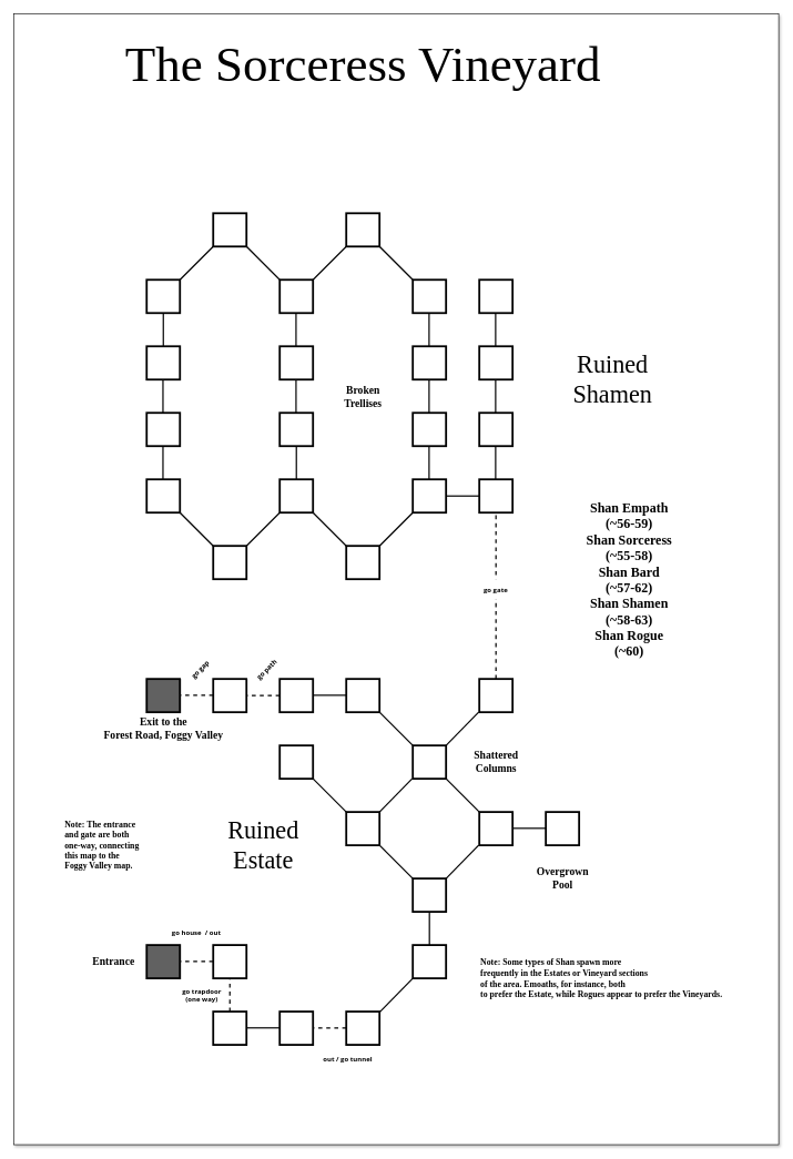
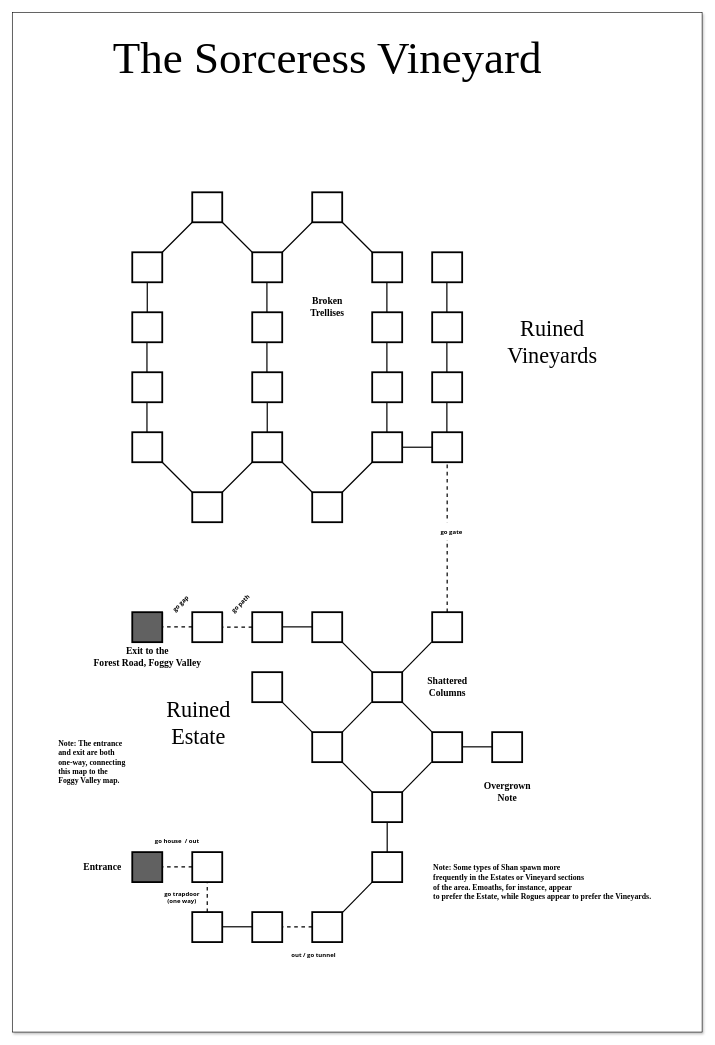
- <mxCell id="82" value="Ruined&lt;br&gt;Shamen" style="text;html=1;resizable=0;autosize=1;align=center;verticalAlign=middle;points=[];fillColor=none;strokeColor=none;rounded=0;shadow=1;sketch=0;fontFamily=Amarante;fontSource=https%3A%2F%2Ffonts.googleapis.com%2Fcss%3Ffamily%3DAmarante;fontSize=37;" vertex="1" parent="80"><mxGeometry x="820" y="520" width="200" height="100" as="geometry" /></mxCell>
+ <mxCell id="82" value="Ruined&lt;br&gt;Vineyards" style="text;html=1;resizable=0;autosize=1;align=center;verticalAlign=middle;points=[];fillColor=none;strokeColor=none;rounded=0;shadow=1;sketch=0;fontFamily=Amarante;fontSource=https%3A%2F%2Ffonts.googleapis.com%2Fcss%3Ffamily%3DAmarante;fontSize=37;" vertex="1" parent="80"><mxGeometry x="820" y="520" width="200" height="100" as="geometry" /></mxCell>
- <mxCell id="84" value="Broken&lt;br&gt;Trellises" style="text;html=1;resizable=0;autosize=1;align=center;verticalAlign=middle;points=[];fillColor=none;strokeColor=none;rounded=0;shadow=1;sketch=0;fontFamily=Macondo;fontSource=https%3A%2F%2Ffonts.googleapis.com%2Fcss%3Ffamily%3DMacondo;fontSize=16;fontStyle=1" vertex="1" parent="80"><mxGeometry x="495" y="570" width="100" height="50" as="geometry" /></mxCell>
+ <mxCell id="84" value="Broken&lt;br&gt;Trellises" style="text;html=1;resizable=0;autosize=1;align=center;verticalAlign=middle;points=[];fillColor=none;strokeColor=none;rounded=0;shadow=1;sketch=0;fontFamily=Macondo;fontSource=https%3A%2F%2Ffonts.googleapis.com%2Fcss%3Ffamily%3DMacondo;fontSize=16;fontStyle=1" vertex="1" parent="80"><mxGeometry x="495" y="485" width="100" height="50" as="geometry" /></mxCell>
- <mxCell id="91" value="Shan Empath&lt;br style=&quot;font-size: 20px;&quot;&gt;(~56-59)&lt;br style=&quot;font-size: 20px;&quot;&gt;Shan Sorceress&lt;br style=&quot;font-size: 20px;&quot;&gt;(~55-58)&lt;br style=&quot;font-size: 20px;&quot;&gt;Shan Bard&lt;br style=&quot;font-size: 20px;&quot;&gt;(~57-62)&lt;br style=&quot;font-size: 20px;&quot;&gt;Shan Shamen&lt;br style=&quot;font-size: 20px;&quot;&gt;(~58-63)&lt;br style=&quot;font-size: 20px;&quot;&gt;Shan Rogue&lt;br style=&quot;font-size: 20px;&quot;&gt;(~60)" style="text;html=1;resizable=0;autosize=1;align=center;verticalAlign=middle;points=[];fillColor=none;strokeColor=none;rounded=0;shadow=1;sketch=0;fontFamily=Macondo;fontSource=https%3A%2F%2Ffonts.googleapis.com%2Fcss%3Ffamily%3DMacondo;fontSize=20;fontStyle=1;spacingTop=0;" vertex="1" parent="80"><mxGeometry x="870" y="745" width="150" height="250" as="geometry" /></mxCell>
- <mxCell id="92" value="go gate" style="text;html=1;strokeColor=none;fillColor=default;align=center;verticalAlign=middle;whiteSpace=wrap;rounded=0;shadow=0;sketch=0;fontFamily=Open Sans;fontSource=https%3A%2F%2Ffonts.googleapis.com%2Fcss%3Ffamily%3DOpen%2BSans;fontSize=10;fontStyle=1" vertex="1" parent="80"><mxGeometry x="715" y="870" width="60" height="30" as="geometry" /></mxCell>
+ <mxCell id="92" value="go gate" style="text;html=1;strokeColor=none;fillColor=default;align=center;verticalAlign=middle;whiteSpace=wrap;rounded=0;shadow=0;sketch=0;fontFamily=Open Sans;fontSource=https%3A%2F%2Ffonts.googleapis.com%2Fcss%3Ffamily%3DOpen%2BSans;fontSize=10;fontStyle=1" vertex="1" parent="80"><mxGeometry x="715" y="870" width="75" height="30" as="geometry" /></mxCell>
- <mxCell id="89" value="Note: The entrance&lt;br&gt;and gate are both&lt;br&gt;one-way, connecting&lt;br&gt;this map to the&lt;br&gt;&lt;div&gt;&lt;span&gt;Foggy Valley map.&lt;/span&gt;&lt;span&gt;&amp;nbsp;&lt;/span&gt;&lt;/div&gt;" style="text;html=1;resizable=0;autosize=1;align=left;verticalAlign=middle;points=[];fillColor=none;strokeColor=none;rounded=0;shadow=1;sketch=0;fontFamily=Macondo;fontSource=https%3A%2F%2Ffonts.googleapis.com%2Fcss%3Ffamily%3DMacondo;fontSize=13;fontStyle=1" vertex="1" parent="80"><mxGeometry x="95" y="1220" width="150" height="100" as="geometry" /></mxCell>
+ <mxCell id="89" value="Note: The entrance&lt;br&gt;and exit are both&lt;br&gt;one-way, connecting&lt;br&gt;this map to the&lt;br&gt;&lt;div&gt;&lt;span&gt;Foggy Valley map.&lt;/span&gt;&lt;span&gt;&amp;nbsp;&lt;/span&gt;&lt;/div&gt;" style="text;html=1;resizable=0;autosize=1;align=left;verticalAlign=middle;points=[];fillColor=none;strokeColor=none;rounded=0;shadow=1;sketch=0;fontFamily=Macondo;fontSource=https%3A%2F%2Ffonts.googleapis.com%2Fcss%3Ffamily%3DMacondo;fontSize=13;fontStyle=1" vertex="1" parent="80"><mxGeometry x="95" y="1220" width="150" height="100" as="geometry" /></mxCell>
- <mxCell id="83" value="Ruined&lt;br&gt;Estate" style="text;html=1;resizable=0;autosize=1;align=center;verticalAlign=middle;points=[];fillColor=none;strokeColor=none;rounded=0;shadow=1;sketch=0;fontFamily=Amarante;fontSource=https%3A%2F%2Ffonts.googleapis.com%2Fcss%3Ffamily%3DAmarante;fontSize=37;" vertex="1" parent="80"><mxGeometry x="320" y="1220" width="150" height="100" as="geometry" /></mxCell>
+ <mxCell id="83" value="Ruined&lt;br&gt;Estate" style="text;html=1;resizable=0;autosize=1;align=center;verticalAlign=middle;points=[];fillColor=none;strokeColor=none;rounded=0;shadow=1;sketch=0;fontFamily=Amarante;fontSource=https%3A%2F%2Ffonts.googleapis.com%2Fcss%3Ffamily%3DAmarante;fontSize=37;" vertex="1" parent="80"><mxGeometry x="255" y="1155" width="150" height="100" as="geometry" /></mxCell>
- <mxCell id="86" value="Overgrown&lt;br&gt;Pool" style="text;html=1;resizable=0;autosize=1;align=center;verticalAlign=middle;points=[];fillColor=none;strokeColor=none;rounded=0;shadow=1;sketch=0;fontFamily=Macondo;fontSource=https%3A%2F%2Ffonts.googleapis.com%2Fcss%3Ffamily%3DMacondo;fontSize=16;fontStyle=1" vertex="1" parent="80"><mxGeometry x="795" y="1295" width="100" height="50" as="geometry" /></mxCell>
+ <mxCell id="86" value="Overgrown&lt;br&gt;Note" style="text;html=1;resizable=0;autosize=1;align=center;verticalAlign=middle;points=[];fillColor=none;strokeColor=none;rounded=0;shadow=1;sketch=0;fontFamily=Macondo;fontSource=https%3A%2F%2Ffonts.googleapis.com%2Fcss%3Ffamily%3DMacondo;fontSize=16;fontStyle=1" vertex="1" parent="80"><mxGeometry x="795" y="1295" width="100" height="50" as="geometry" /></mxCell>
- <mxCell id="90" value="Note: Some types of Shan spawn more&lt;br&gt;frequently in the Estates or Vineyard sections&lt;br&gt;of the area. Emoaths, for instance, both&lt;br&gt;to prefer the Estate, while Rogues appear to prefer the Vineyards." style="text;html=1;resizable=0;autosize=1;align=left;verticalAlign=middle;points=[];fillColor=none;strokeColor=none;rounded=0;shadow=1;sketch=0;fontFamily=Macondo;fontSource=https%3A%2F%2Ffonts.googleapis.com%2Fcss%3Ffamily%3DMacondo;fontSize=13;fontStyle=1" vertex="1" parent="80"><mxGeometry x="720" y="1420" width="350" height="100" as="geometry" /></mxCell>
+ <mxCell id="90" value="Note: Some types of Shan spawn more&lt;br&gt;frequently in the Estates or Vineyard sections&lt;br&gt;of the area. Emoaths, for instance, appear&lt;br&gt;to prefer the Estate, while Rogues appear to prefer the Vineyards." style="text;html=1;resizable=0;autosize=1;align=left;verticalAlign=middle;points=[];fillColor=none;strokeColor=none;rounded=0;shadow=1;sketch=0;fontFamily=Macondo;fontSource=https%3A%2F%2Ffonts.googleapis.com%2Fcss%3Ffamily%3DMacondo;fontSize=13;fontStyle=1" vertex="1" parent="80"><mxGeometry x="720" y="1420" width="350" height="100" as="geometry" /></mxCell>
